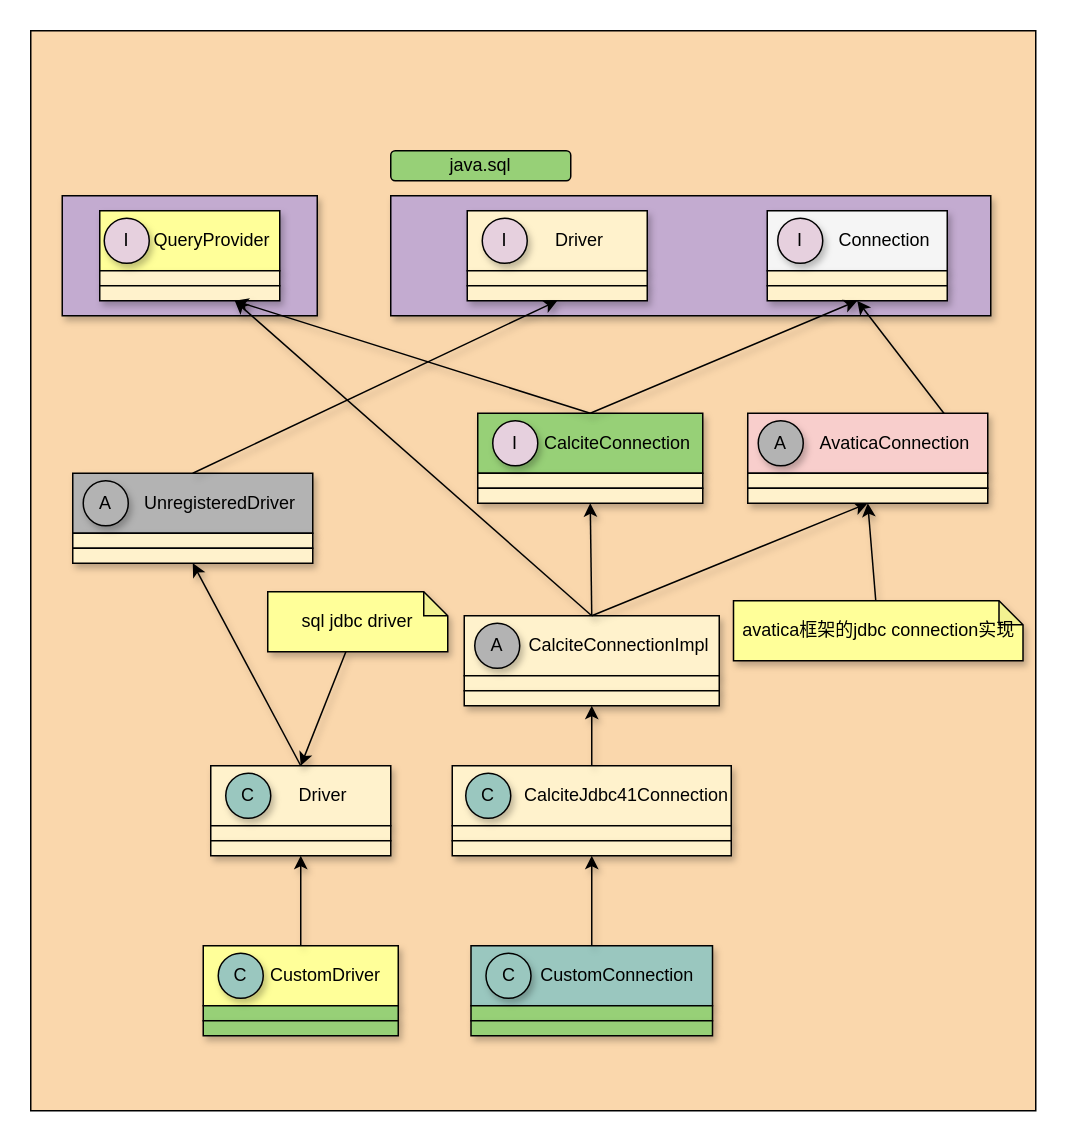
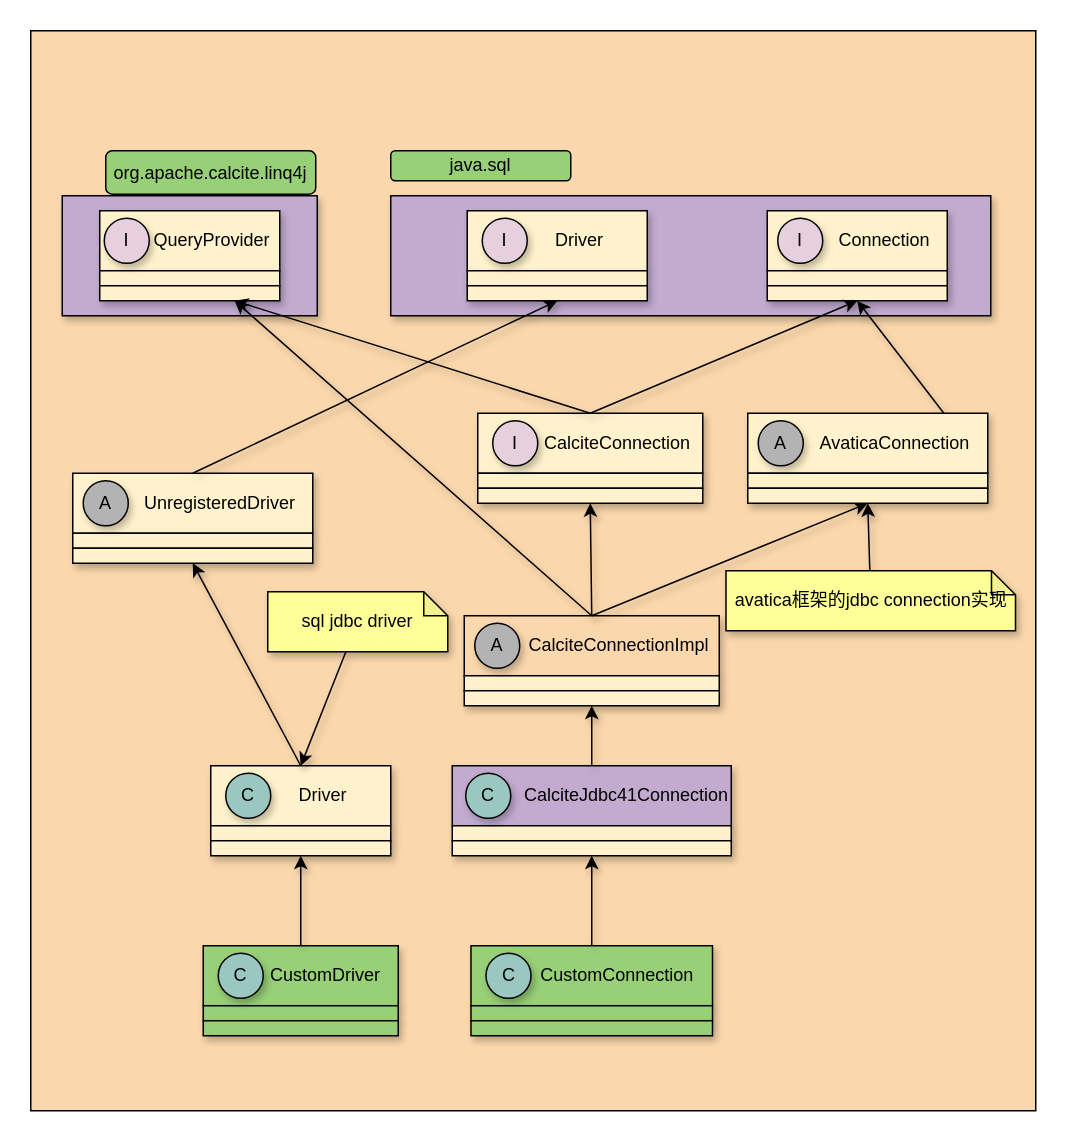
+ <mxCell id="12" value="org.apache.calcite.linq4j" style="rounded=1;whiteSpace=wrap;html=1;fillColor=#97D077;" parent="1" vertex="1"><mxGeometry x="70" y="100" width="140" height="29" as="geometry" /></mxCell>
- <mxCell id="10" value="&amp;nbsp; &amp;nbsp; &amp;nbsp; &amp;nbsp; &amp;nbsp;QueryProvider" style="rounded=0;whiteSpace=wrap;html=1;fillColor=#ffff99;shadow=1;" parent="1" vertex="1"><mxGeometry x="66" y="140" width="120" height="40" as="geometry" /></mxCell>
+ <mxCell id="10" value="&amp;nbsp; &amp;nbsp; &amp;nbsp; &amp;nbsp; &amp;nbsp;QueryProvider" style="rounded=0;whiteSpace=wrap;html=1;fillColor=#FFF2CC;shadow=1;" parent="1" vertex="1"><mxGeometry x="66" y="140" width="120" height="40" as="geometry" /></mxCell>
- <mxCell id="6" value="&amp;nbsp; &amp;nbsp; &amp;nbsp; &amp;nbsp; &amp;nbsp; &amp;nbsp;Connection" style="rounded=0;whiteSpace=wrap;html=1;fillColor=#f5f5f5;shadow=1;" parent="1" vertex="1"><mxGeometry x="511" y="140" width="120" height="40" as="geometry" /></mxCell>
+ <mxCell id="6" value="&amp;nbsp; &amp;nbsp; &amp;nbsp; &amp;nbsp; &amp;nbsp; &amp;nbsp;Connection" style="rounded=0;whiteSpace=wrap;html=1;fillColor=#FFF2CC;shadow=1;" parent="1" vertex="1"><mxGeometry x="511" y="140" width="120" height="40" as="geometry" /></mxCell>
- <mxCell id="15" value="&amp;nbsp; &amp;nbsp; &amp;nbsp; &amp;nbsp; &amp;nbsp; &amp;nbsp;CalciteConnection" style="rounded=0;whiteSpace=wrap;html=1;fillColor=#97d077;shadow=1;" parent="1" vertex="1"><mxGeometry x="318" y="275" width="150" height="40" as="geometry" /></mxCell>
+ <mxCell id="15" value="&amp;nbsp; &amp;nbsp; &amp;nbsp; &amp;nbsp; &amp;nbsp; &amp;nbsp;CalciteConnection" style="rounded=0;whiteSpace=wrap;html=1;fillColor=#FFF2CC;shadow=1;" parent="1" vertex="1"><mxGeometry x="318" y="275" width="150" height="40" as="geometry" /></mxCell>
- <mxCell id="52" value="&amp;nbsp; &amp;nbsp; &amp;nbsp; &amp;nbsp; &amp;nbsp; &amp;nbsp;AvaticaConnection" style="rounded=0;whiteSpace=wrap;html=1;fillColor=#f8cecc;shadow=1;" parent="1" vertex="1"><mxGeometry x="498" y="275" width="160" height="40" as="geometry" /></mxCell>
+ <mxCell id="52" value="&amp;nbsp; &amp;nbsp; &amp;nbsp; &amp;nbsp; &amp;nbsp; &amp;nbsp;AvaticaConnection" style="rounded=0;whiteSpace=wrap;html=1;fillColor=#FFF2CC;shadow=1;" parent="1" vertex="1"><mxGeometry x="498" y="275" width="160" height="40" as="geometry" /></mxCell>
- <mxCell id="29" value="&amp;nbsp; &amp;nbsp; &amp;nbsp; &amp;nbsp; &amp;nbsp; &amp;nbsp;UnregisteredDriver" style="rounded=0;whiteSpace=wrap;html=1;fillColor=#b3b3b3;shadow=1;" parent="1" vertex="1"><mxGeometry x="48" y="315" width="160" height="40" as="geometry" /></mxCell>
+ <mxCell id="29" value="&amp;nbsp; &amp;nbsp; &amp;nbsp; &amp;nbsp; &amp;nbsp; &amp;nbsp;UnregisteredDriver" style="rounded=0;whiteSpace=wrap;html=1;fillColor=#FFF2CC;shadow=1;" parent="1" vertex="1"><mxGeometry x="48" y="315" width="160" height="40" as="geometry" /></mxCell>
- <mxCell id="51" value="avatica框架的jdbc connection实现" style="shape=note;whiteSpace=wrap;html=1;backgroundOutline=1;darkOpacity=0.05;fillColor=#FFFF99;size=16;shadow=1;" parent="1" vertex="1"><mxGeometry x="488.5" y="400" width="193" height="40" as="geometry" /></mxCell>
+ <mxCell id="51" value="avatica框架的jdbc connection实现" style="shape=note;whiteSpace=wrap;html=1;backgroundOutline=1;darkOpacity=0.05;fillColor=#FFFF99;size=16;shadow=1;" parent="1" vertex="1"><mxGeometry x="483.5" y="380" width="193" height="40" as="geometry" /></mxCell>
- <mxCell id="36" value="&amp;nbsp; &amp;nbsp; &amp;nbsp; &amp;nbsp; &amp;nbsp; &amp;nbsp;CalciteConnectionImpl" style="rounded=0;whiteSpace=wrap;html=1;fillColor=#FFF2CC;shadow=1;" parent="1" vertex="1"><mxGeometry x="309" y="410" width="170" height="40" as="geometry" /></mxCell>
+ <mxCell id="36" value="&amp;nbsp; &amp;nbsp; &amp;nbsp; &amp;nbsp; &amp;nbsp; &amp;nbsp;CalciteConnectionImpl" style="rounded=0;whiteSpace=wrap;html=1;fillColor=#fad7ac;shadow=1;" parent="1" vertex="1"><mxGeometry x="309" y="410" width="170" height="40" as="geometry" /></mxCell>
- <mxCell id="40" value="&amp;nbsp; &amp;nbsp; &amp;nbsp; &amp;nbsp; &amp;nbsp; &amp;nbsp; &amp;nbsp; CalciteJdbc41Connection" style="rounded=0;whiteSpace=wrap;html=1;fillColor=#FFF2CC;shadow=1;" parent="1" vertex="1"><mxGeometry x="301" y="510" width="186" height="40" as="geometry" /></mxCell>
+ <mxCell id="40" value="&amp;nbsp; &amp;nbsp; &amp;nbsp; &amp;nbsp; &amp;nbsp; &amp;nbsp; &amp;nbsp; CalciteJdbc41Connection" style="rounded=0;whiteSpace=wrap;html=1;fillColor=#c3abd0;shadow=1;" parent="1" vertex="1"><mxGeometry x="301" y="510" width="186" height="40" as="geometry" /></mxCell>
- <mxCell id="56" value="&amp;nbsp; &amp;nbsp; &amp;nbsp; &amp;nbsp; &amp;nbsp; CustomDriver" style="rounded=0;whiteSpace=wrap;html=1;fillColor=#ffff99;shadow=1;" parent="1" vertex="1"><mxGeometry x="135" y="630" width="130" height="40" as="geometry" /></mxCell>
+ <mxCell id="56" value="&amp;nbsp; &amp;nbsp; &amp;nbsp; &amp;nbsp; &amp;nbsp; CustomDriver" style="rounded=0;whiteSpace=wrap;html=1;fillColor=#97D077;shadow=1;" parent="1" vertex="1"><mxGeometry x="135" y="630" width="130" height="40" as="geometry" /></mxCell>
- <mxCell id="60" value="&amp;nbsp; &amp;nbsp; &amp;nbsp; &amp;nbsp; &amp;nbsp; CustomConnection" style="rounded=0;whiteSpace=wrap;html=1;fillColor=#9ac7bf;shadow=1;" parent="1" vertex="1"><mxGeometry x="313.5" y="630" width="161" height="40" as="geometry" /></mxCell>
+ <mxCell id="60" value="&amp;nbsp; &amp;nbsp; &amp;nbsp; &amp;nbsp; &amp;nbsp; CustomConnection" style="rounded=0;whiteSpace=wrap;html=1;fillColor=#97D077;shadow=1;" parent="1" vertex="1"><mxGeometry x="313.5" y="630" width="161" height="40" as="geometry" /></mxCell>
